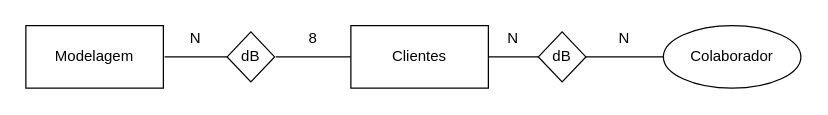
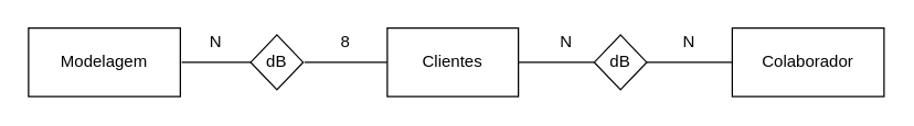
- <mxCell id="2" value="Clientes" style="rounded=0;whiteSpace=wrap;html=1;" vertex="1" parent="1"><mxGeometry x="280" y="20" width="110" height="50" as="geometry" /></mxCell>
+ <mxCell id="2" value="Clientes" style="rounded=0;whiteSpace=wrap;html=1;" vertex="1" parent="1"><mxGeometry x="280" y="20" width="95" height="50" as="geometry" /></mxCell>
- <mxCell id="3" value="Colaborador" style="ellipse;whiteSpace=wrap;html=1;" vertex="1" parent="1"><mxGeometry x="530" y="20" width="110" height="50" as="geometry" /></mxCell>
+ <mxCell id="3" value="Colaborador" style="rounded=0;whiteSpace=wrap;html=1;" vertex="1" parent="1"><mxGeometry x="530" y="20" width="110" height="50" as="geometry" /></mxCell>
